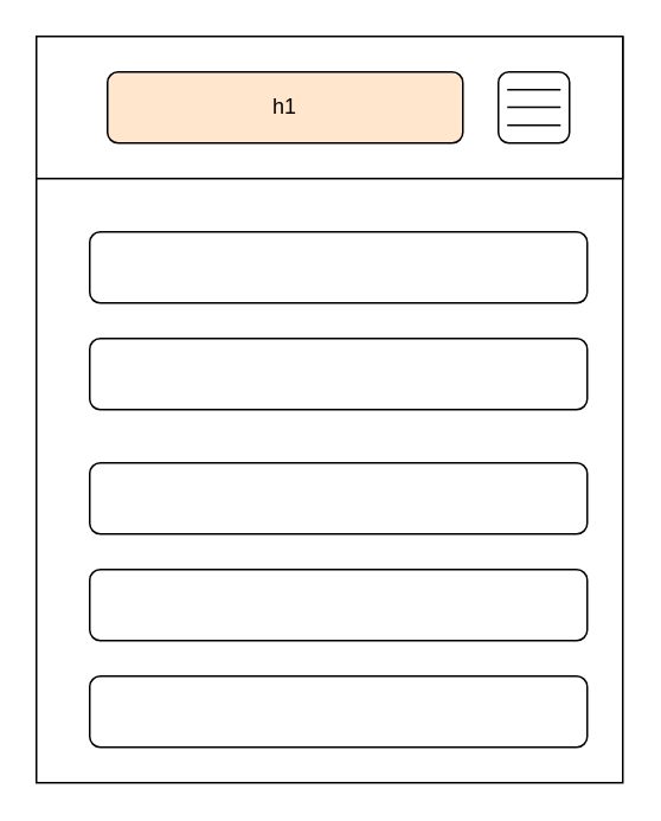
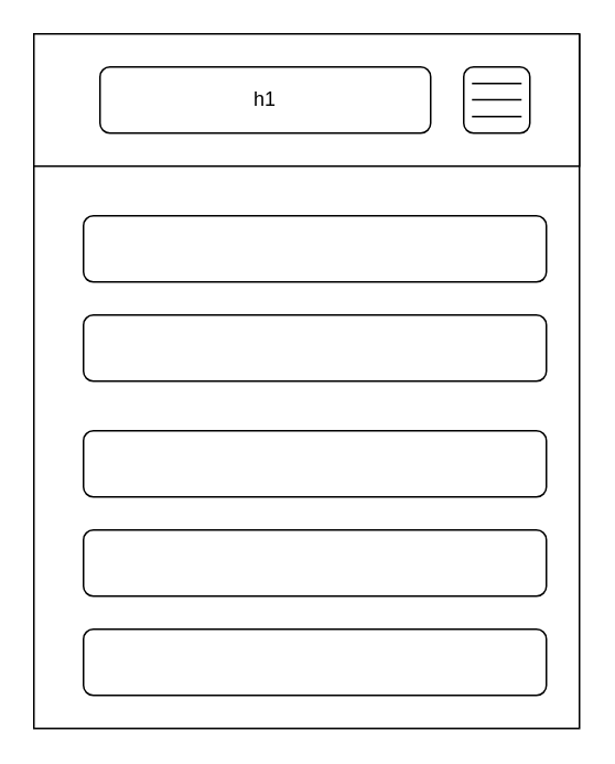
- <mxCell id="4" value="h1" style="rounded=1;whiteSpace=wrap;html=1;fillColor=#ffe6cc;" vertex="1" parent="2"><mxGeometry x="40" y="20" width="200" height="40" as="geometry" /></mxCell>
+ <mxCell id="4" value="h1" style="rounded=1;whiteSpace=wrap;html=1;" vertex="1" parent="2"><mxGeometry x="40" y="20" width="200" height="40" as="geometry" /></mxCell>
